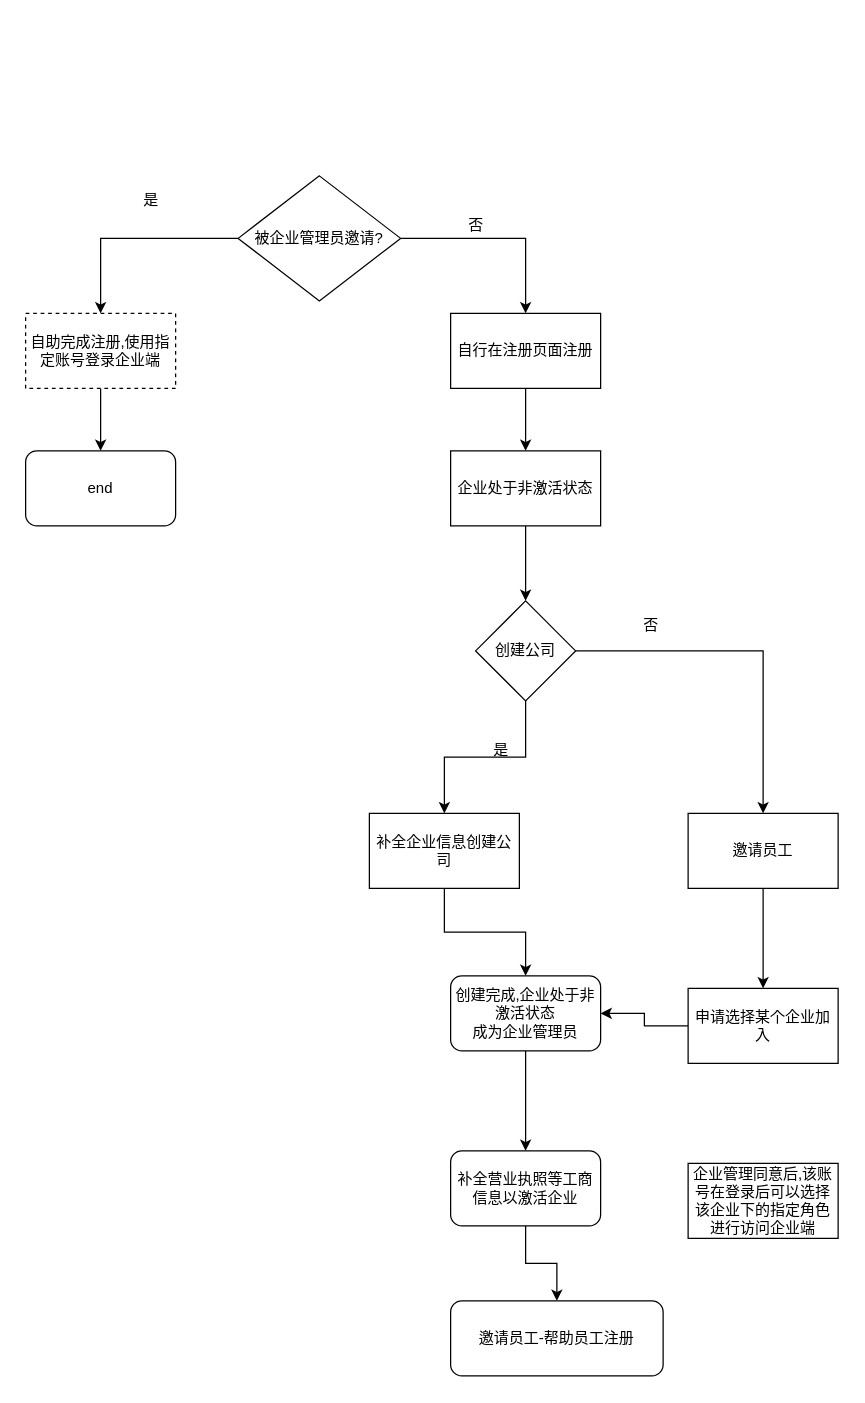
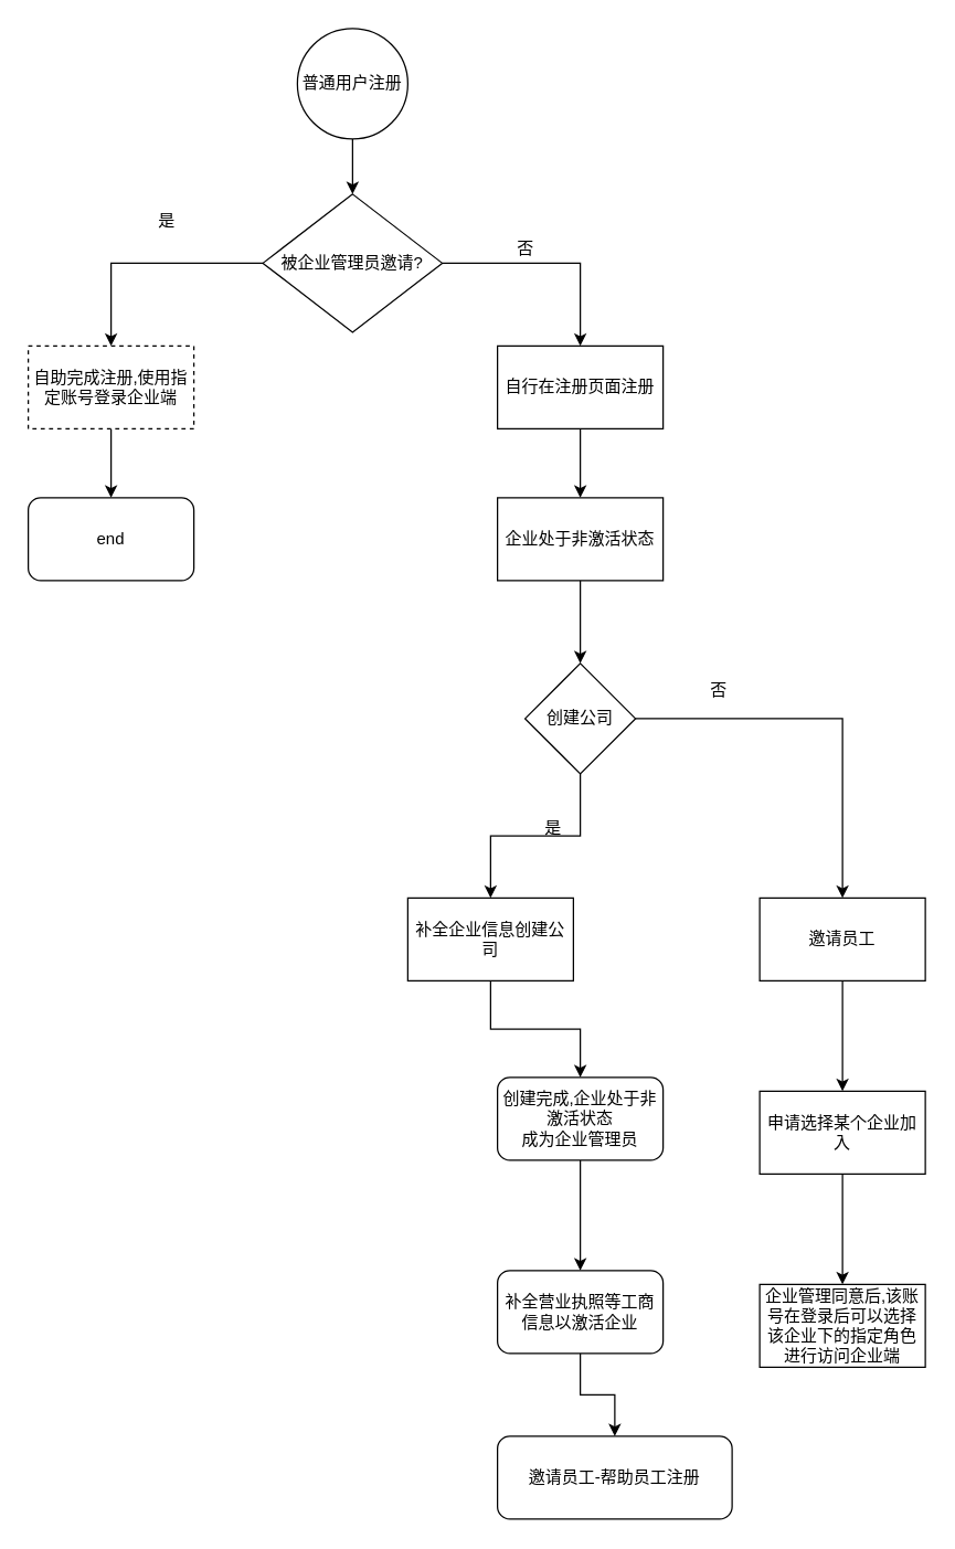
+ <mxCell id="3" value="普通用户注册" style="ellipse;whiteSpace=wrap;html=1;aspect=fixed;" vertex="1" parent="1"><mxGeometry x="215" y="20" width="80" height="80" as="geometry" /></mxCell>
+ <mxCell id="2" value="" style="edgeStyle=orthogonalEdgeStyle;rounded=0;orthogonalLoop=1;jettySize=auto;html=1;" edge="1" parent="1" source="3" target="6"><mxGeometry relative="1" as="geometry" /></mxCell>
- <mxCell id="30" value="" style="edgeStyle=orthogonalEdgeStyle;rounded=0;orthogonalLoop=1;jettySize=auto;html=1;" edge="1" parent="1" source="31" target="25"><mxGeometry relative="1" as="geometry" /></mxCell>
+ <mxCell id="30" value="" style="edgeStyle=orthogonalEdgeStyle;rounded=0;orthogonalLoop=1;jettySize=auto;html=1;" edge="1" parent="1" source="31" target="32"><mxGeometry relative="1" as="geometry" /></mxCell>
